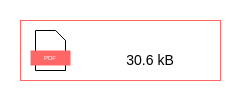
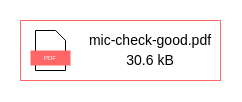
+ <mxCell id="5" value="mic-check-good.pdf" style="whiteSpace=wrap;html=1;fontSize=14;strokeColor=none;fillColor=none;" parent="1" vertex="1"><mxGeometry x="80" y="30" width="140" height="20" as="geometry" /></mxCell>
